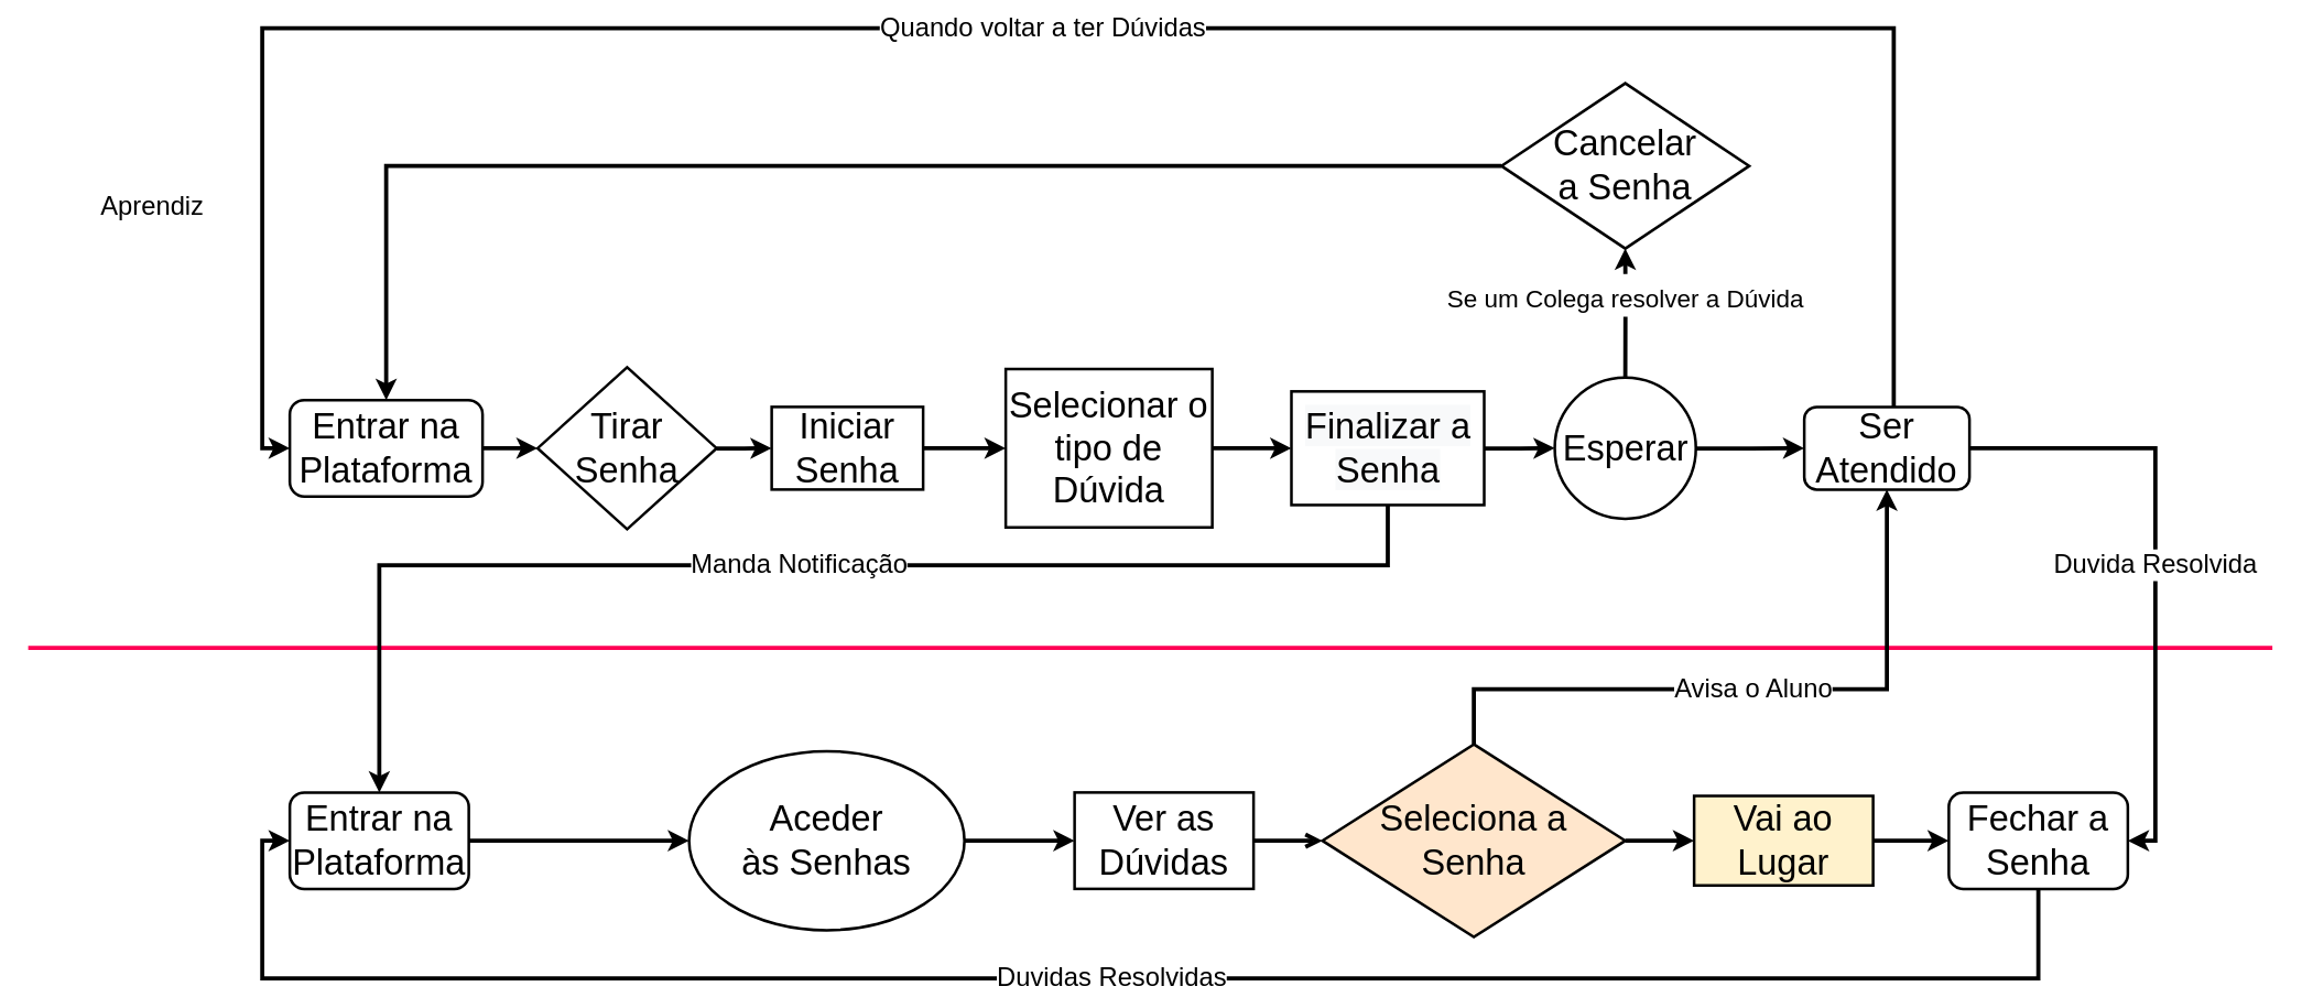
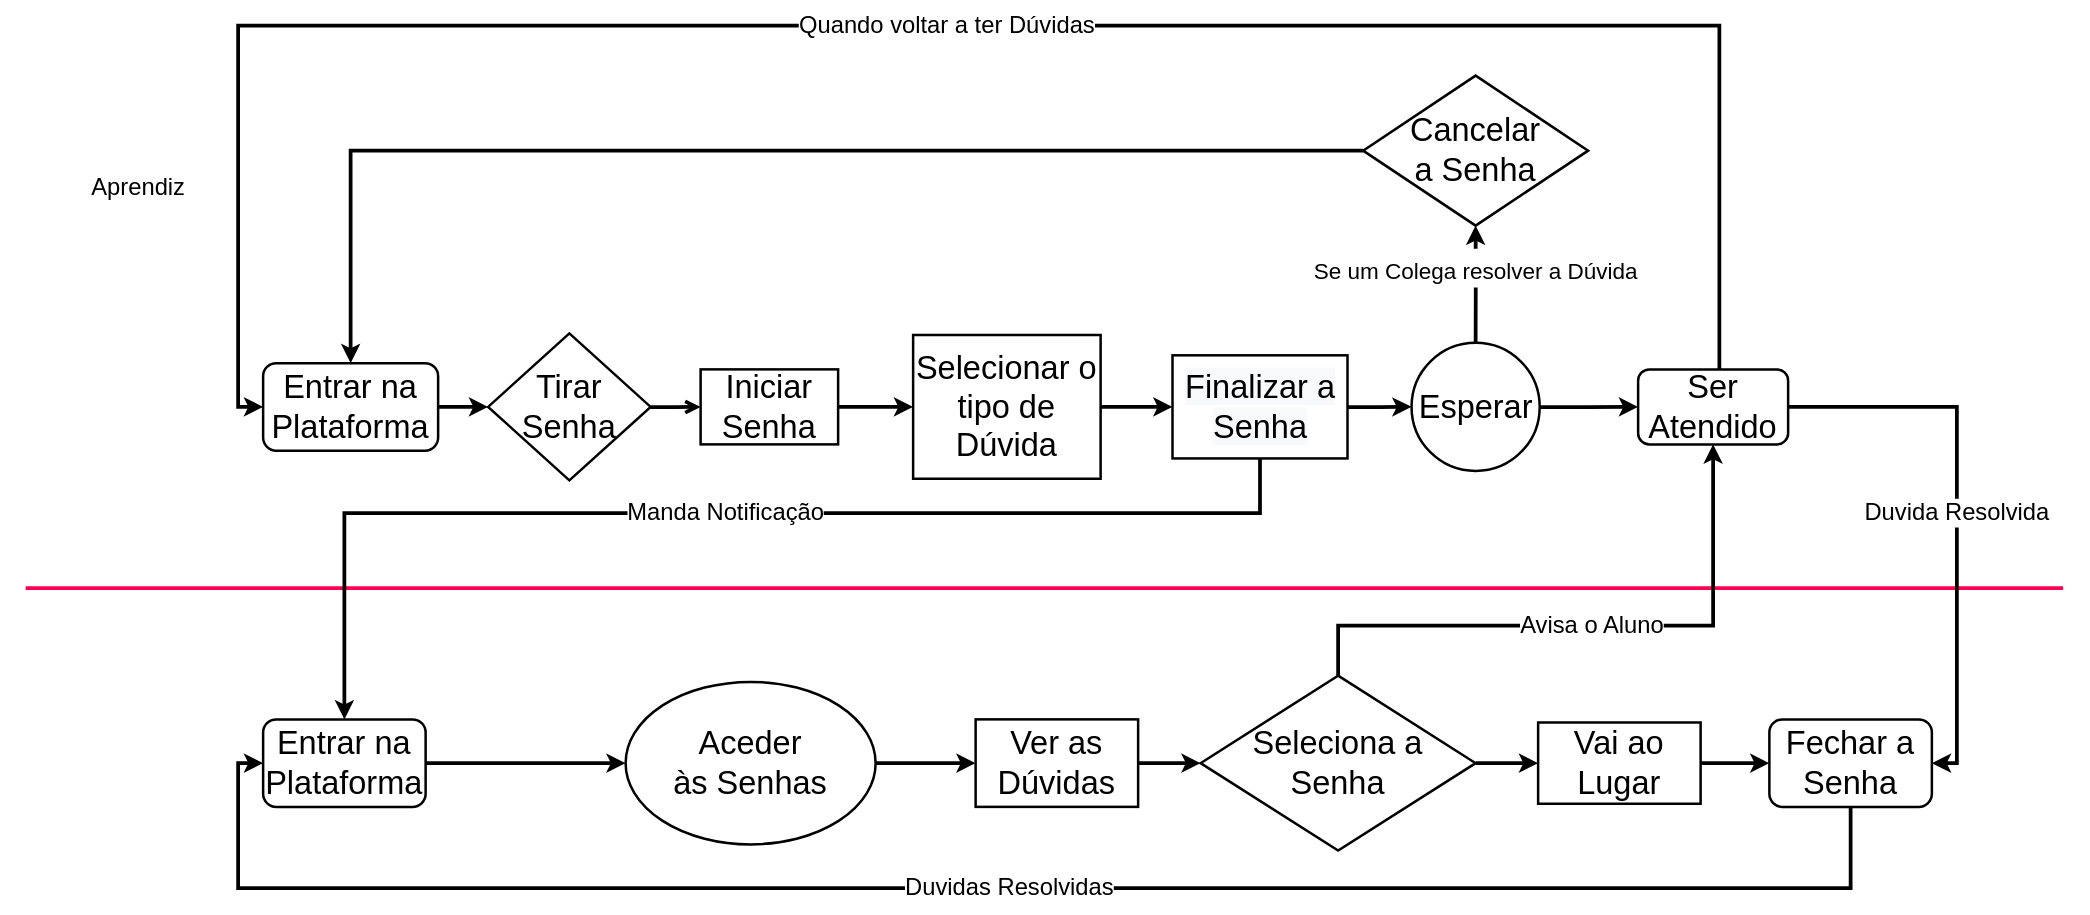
- <mxCell id="10" style="edgeStyle=orthogonalEdgeStyle;rounded=0;orthogonalLoop=1;jettySize=auto;html=1;entryX=0;entryY=0.5;entryDx=0;entryDy=0;fontSize=26;strokeWidth=3;" edge="1" parent="1" source="11" target="9"><mxGeometry relative="1" as="geometry" /></mxCell>
+ <mxCell id="10" style="edgeStyle=orthogonalEdgeStyle;rounded=0;orthogonalLoop=1;jettySize=auto;html=1;entryX=0;entryY=0.5;entryDx=0;entryDy=0;fontSize=26;strokeWidth=3;endArrow=open;" edge="1" parent="1" source="11" target="9"><mxGeometry relative="1" as="geometry" /></mxCell>
- <mxCell id="26" style="edgeStyle=orthogonalEdgeStyle;rounded=0;orthogonalLoop=1;jettySize=auto;html=1;entryX=0;entryY=0.5;entryDx=0;entryDy=0;fontSize=26;strokeWidth=3;endArrow=open;" edge="1" parent="1" source="27" target="29"><mxGeometry relative="1" as="geometry" /></mxCell>
+ <mxCell id="26" style="edgeStyle=orthogonalEdgeStyle;rounded=0;orthogonalLoop=1;jettySize=auto;html=1;entryX=0;entryY=0.5;entryDx=0;entryDy=0;fontSize=26;strokeWidth=3;" edge="1" parent="1" source="27" target="29"><mxGeometry relative="1" as="geometry" /></mxCell>
- <mxCell id="29" value="Seleciona a Senha" style="rhombus;whiteSpace=wrap;html=1;fontSize=26;strokeWidth=2;fillColor=#ffe6cc;" vertex="1" parent="1"><mxGeometry x="960" y="540" width="220" height="140" as="geometry" /></mxCell>
+ <mxCell id="29" value="Seleciona a Senha" style="rhombus;whiteSpace=wrap;html=1;fontSize=26;strokeWidth=2;" vertex="1" parent="1"><mxGeometry x="960" y="540" width="220" height="140" as="geometry" /></mxCell>
- <mxCell id="23" value="Vai ao Lugar" style="rounded=0;whiteSpace=wrap;html=1;fontSize=26;strokeWidth=2;fillColor=#fff2cc;" vertex="1" parent="1"><mxGeometry x="1230" y="577.5" width="130" height="65" as="geometry" /></mxCell>
+ <mxCell id="23" value="Vai ao Lugar" style="rounded=0;whiteSpace=wrap;html=1;fontSize=26;strokeWidth=2;" vertex="1" parent="1"><mxGeometry x="1230" y="577.5" width="130" height="65" as="geometry" /></mxCell>
